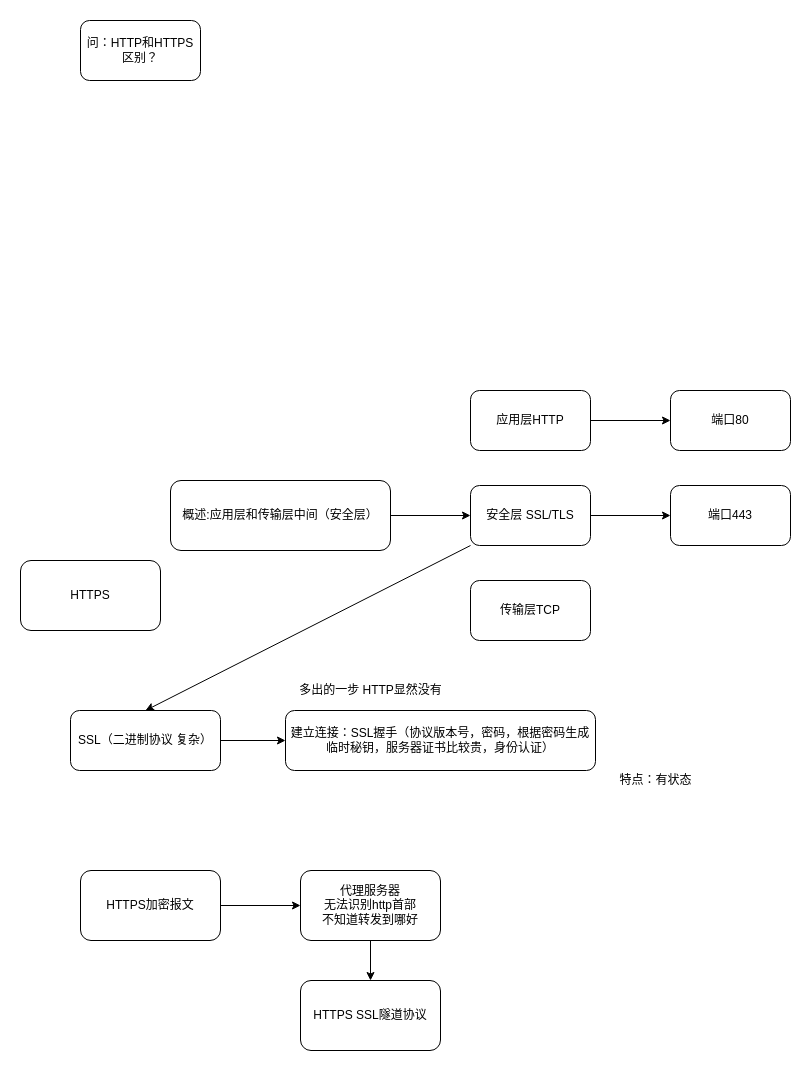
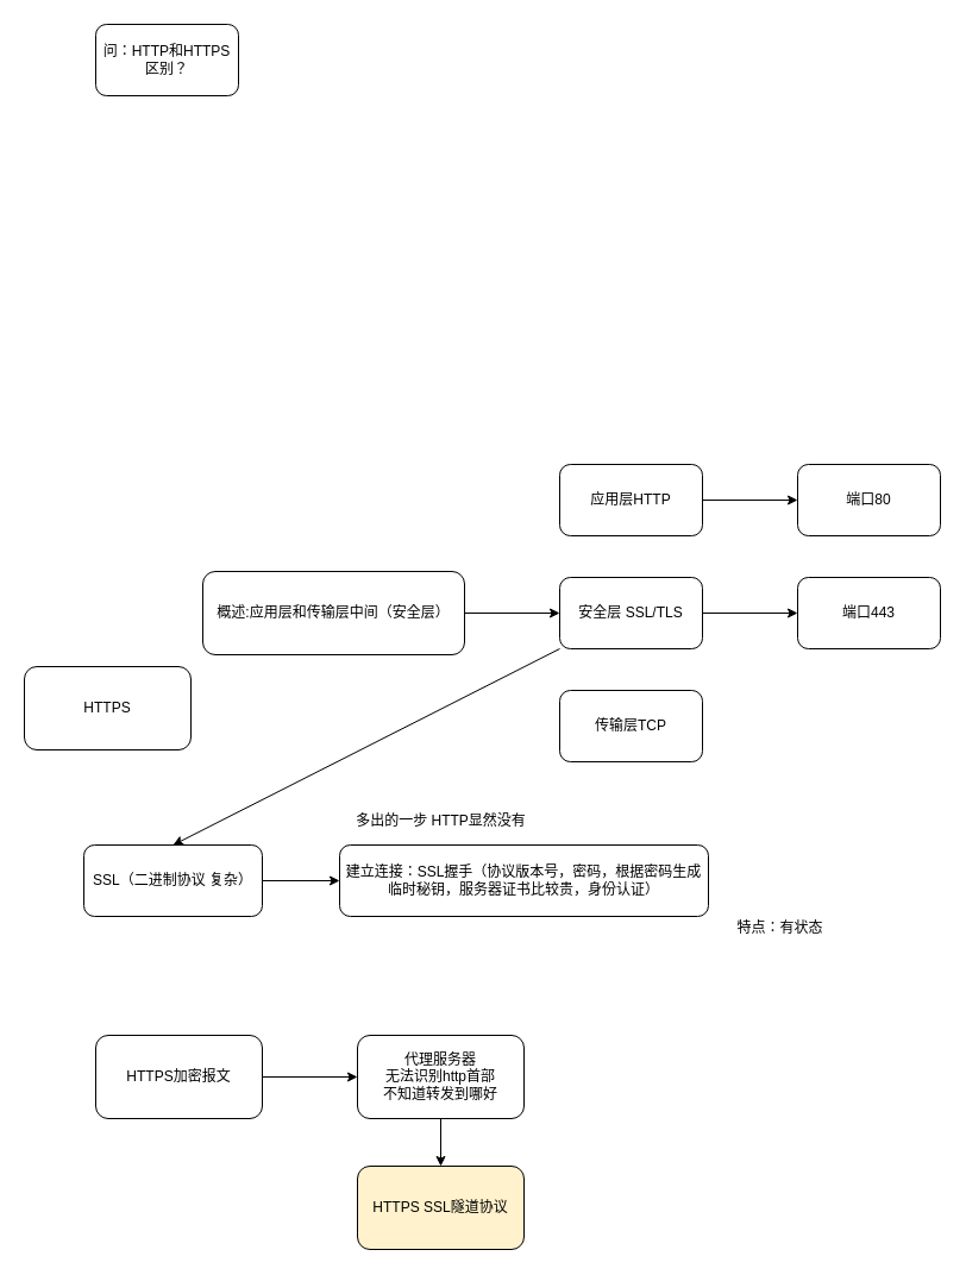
- <mxCell id="21" value="HTTPS SSL隧道协议" style="rounded=1;whiteSpace=wrap;html=1;" vertex="1" parent="1"><mxGeometry x="300" y="980" width="140" height="70" as="geometry" /></mxCell>
+ <mxCell id="21" value="HTTPS SSL隧道协议" style="rounded=1;whiteSpace=wrap;html=1;fillColor=#fff2cc;" vertex="1" parent="1"><mxGeometry x="300" y="980" width="140" height="70" as="geometry" /></mxCell>
